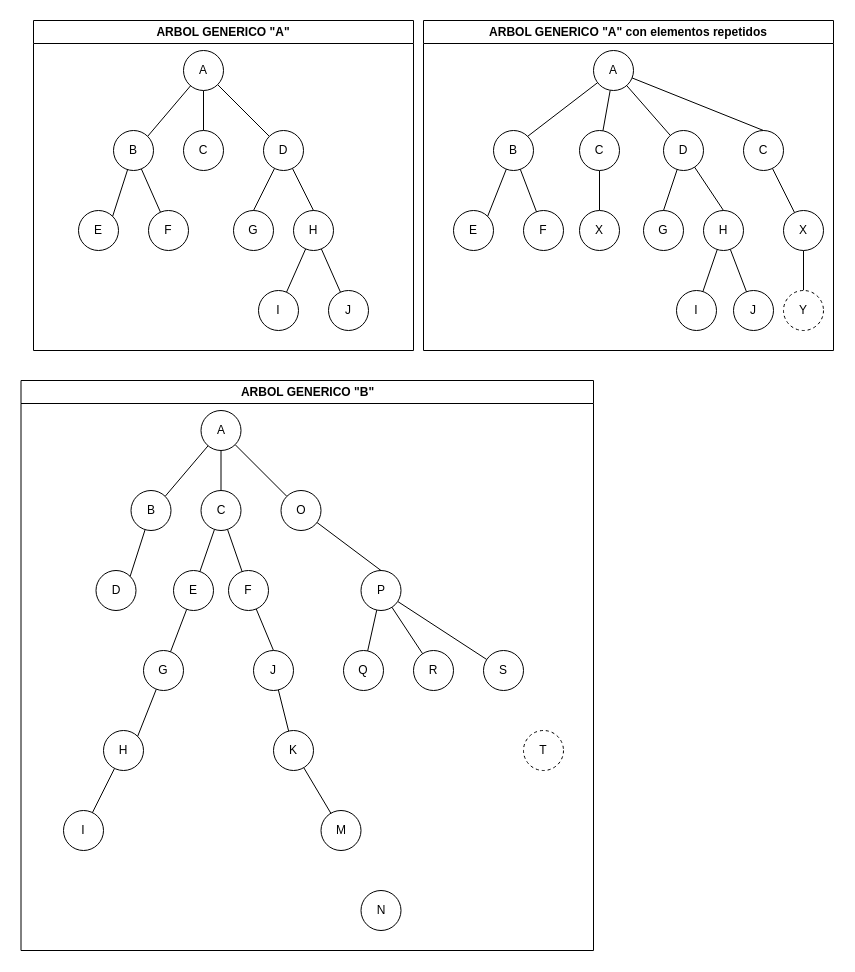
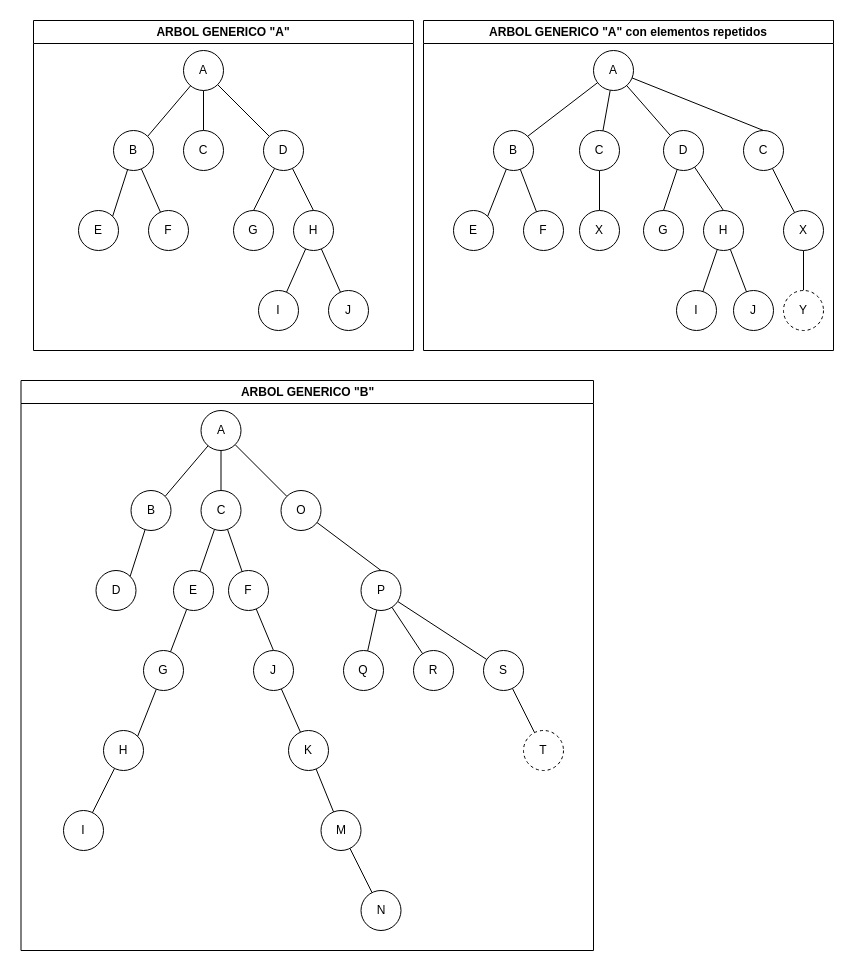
+ <mxCell id="46" style="edgeStyle=none;html=1;endArrow=none;endFill=0;" parent="1" source="47" target="45" edge="1"><mxGeometry relative="1" as="geometry" /></mxCell>
- <mxCell id="52" value="K" style="ellipse;whiteSpace=wrap;html=1;aspect=fixed;" parent="1" vertex="1"><mxGeometry x="273" y="730" width="40" height="40" as="geometry" /></mxCell>
+ <mxCell id="52" value="K" style="ellipse;whiteSpace=wrap;html=1;aspect=fixed;" parent="1" vertex="1"><mxGeometry x="288" y="730" width="40" height="40" as="geometry" /></mxCell>
+ <mxCell id="49" style="edgeStyle=none;html=1;endArrow=none;endFill=0;" parent="1" source="50" target="48" edge="1"><mxGeometry relative="1" as="geometry" /></mxCell>
